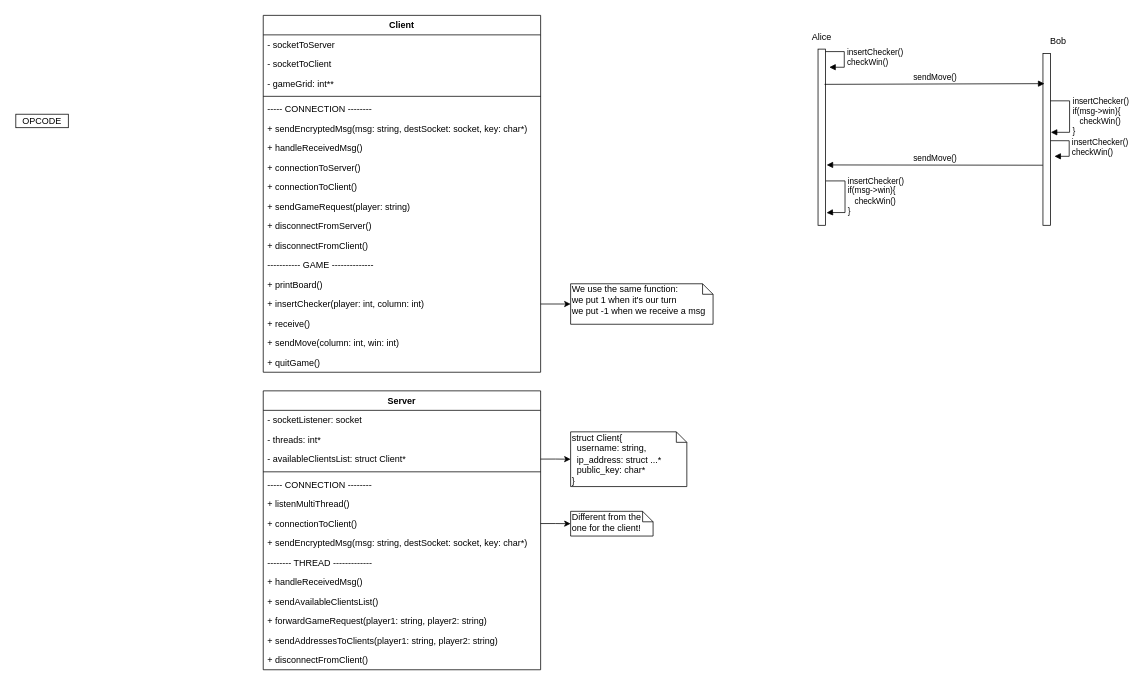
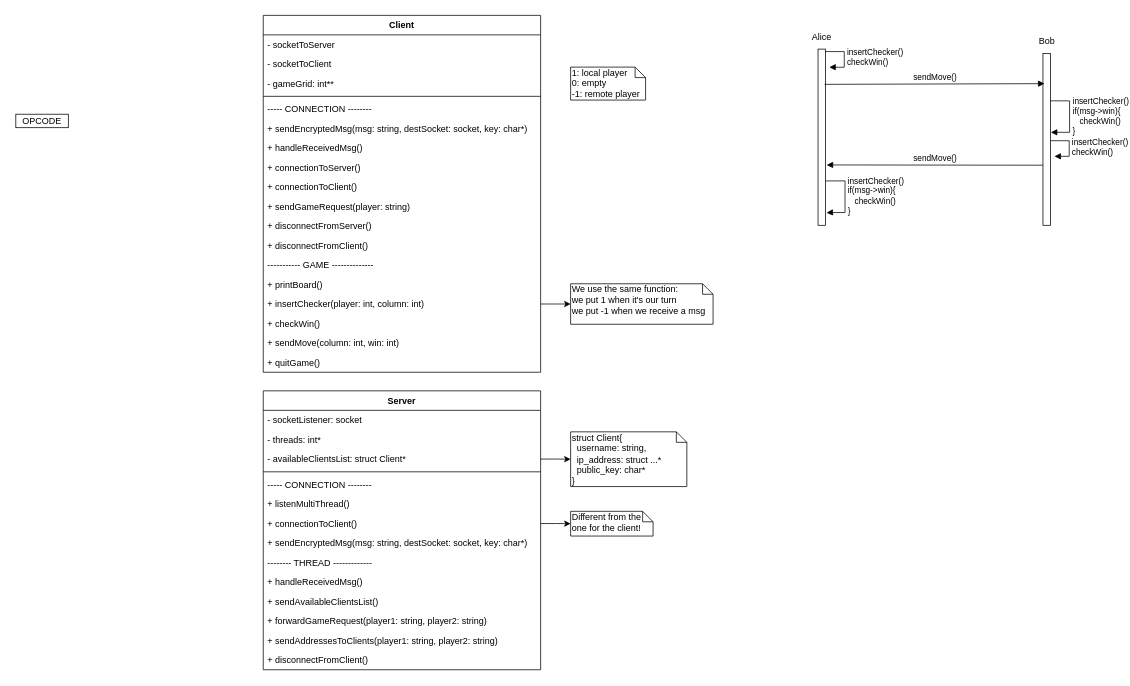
- <mxCell id="27" value="Bob" style="text;html=1;resizable=0;points=[];autosize=1;align=left;verticalAlign=top;spacingTop=-4;" vertex="1" parent="1"><mxGeometry x="1398" y="45" width="40" height="20" as="geometry" /></mxCell>
+ <mxCell id="27" value="Bob" style="text;html=1;resizable=0;points=[];autosize=1;align=left;verticalAlign=top;spacingTop=-4;" vertex="1" parent="1"><mxGeometry x="1383" y="45" width="40" height="20" as="geometry" /></mxCell>
+ <mxCell id="21" value="1: local player&lt;br&gt;0: empty&lt;br&gt;-1: remote player" style="shape=note;whiteSpace=wrap;html=1;size=14;verticalAlign=top;align=left;spacingTop=-6;" vertex="1" parent="1"><mxGeometry x="760" y="89" width="100" height="44" as="geometry" /></mxCell>
- <mxCell id="18" value="+ receive()" style="text;strokeColor=none;fillColor=none;align=left;verticalAlign=top;spacingLeft=4;spacingRight=4;overflow=hidden;rotatable=0;points=[[0,0.5],[1,0.5]];portConstraint=eastwest;" vertex="1" parent="2"><mxGeometry y="398" width="370" height="26" as="geometry" /></mxCell>
+ <mxCell id="18" value="+ checkWin()" style="text;strokeColor=none;fillColor=none;align=left;verticalAlign=top;spacingLeft=4;spacingRight=4;overflow=hidden;rotatable=0;points=[[0,0.5],[1,0.5]];portConstraint=eastwest;" vertex="1" parent="2"><mxGeometry y="398" width="370" height="26" as="geometry" /></mxCell>
